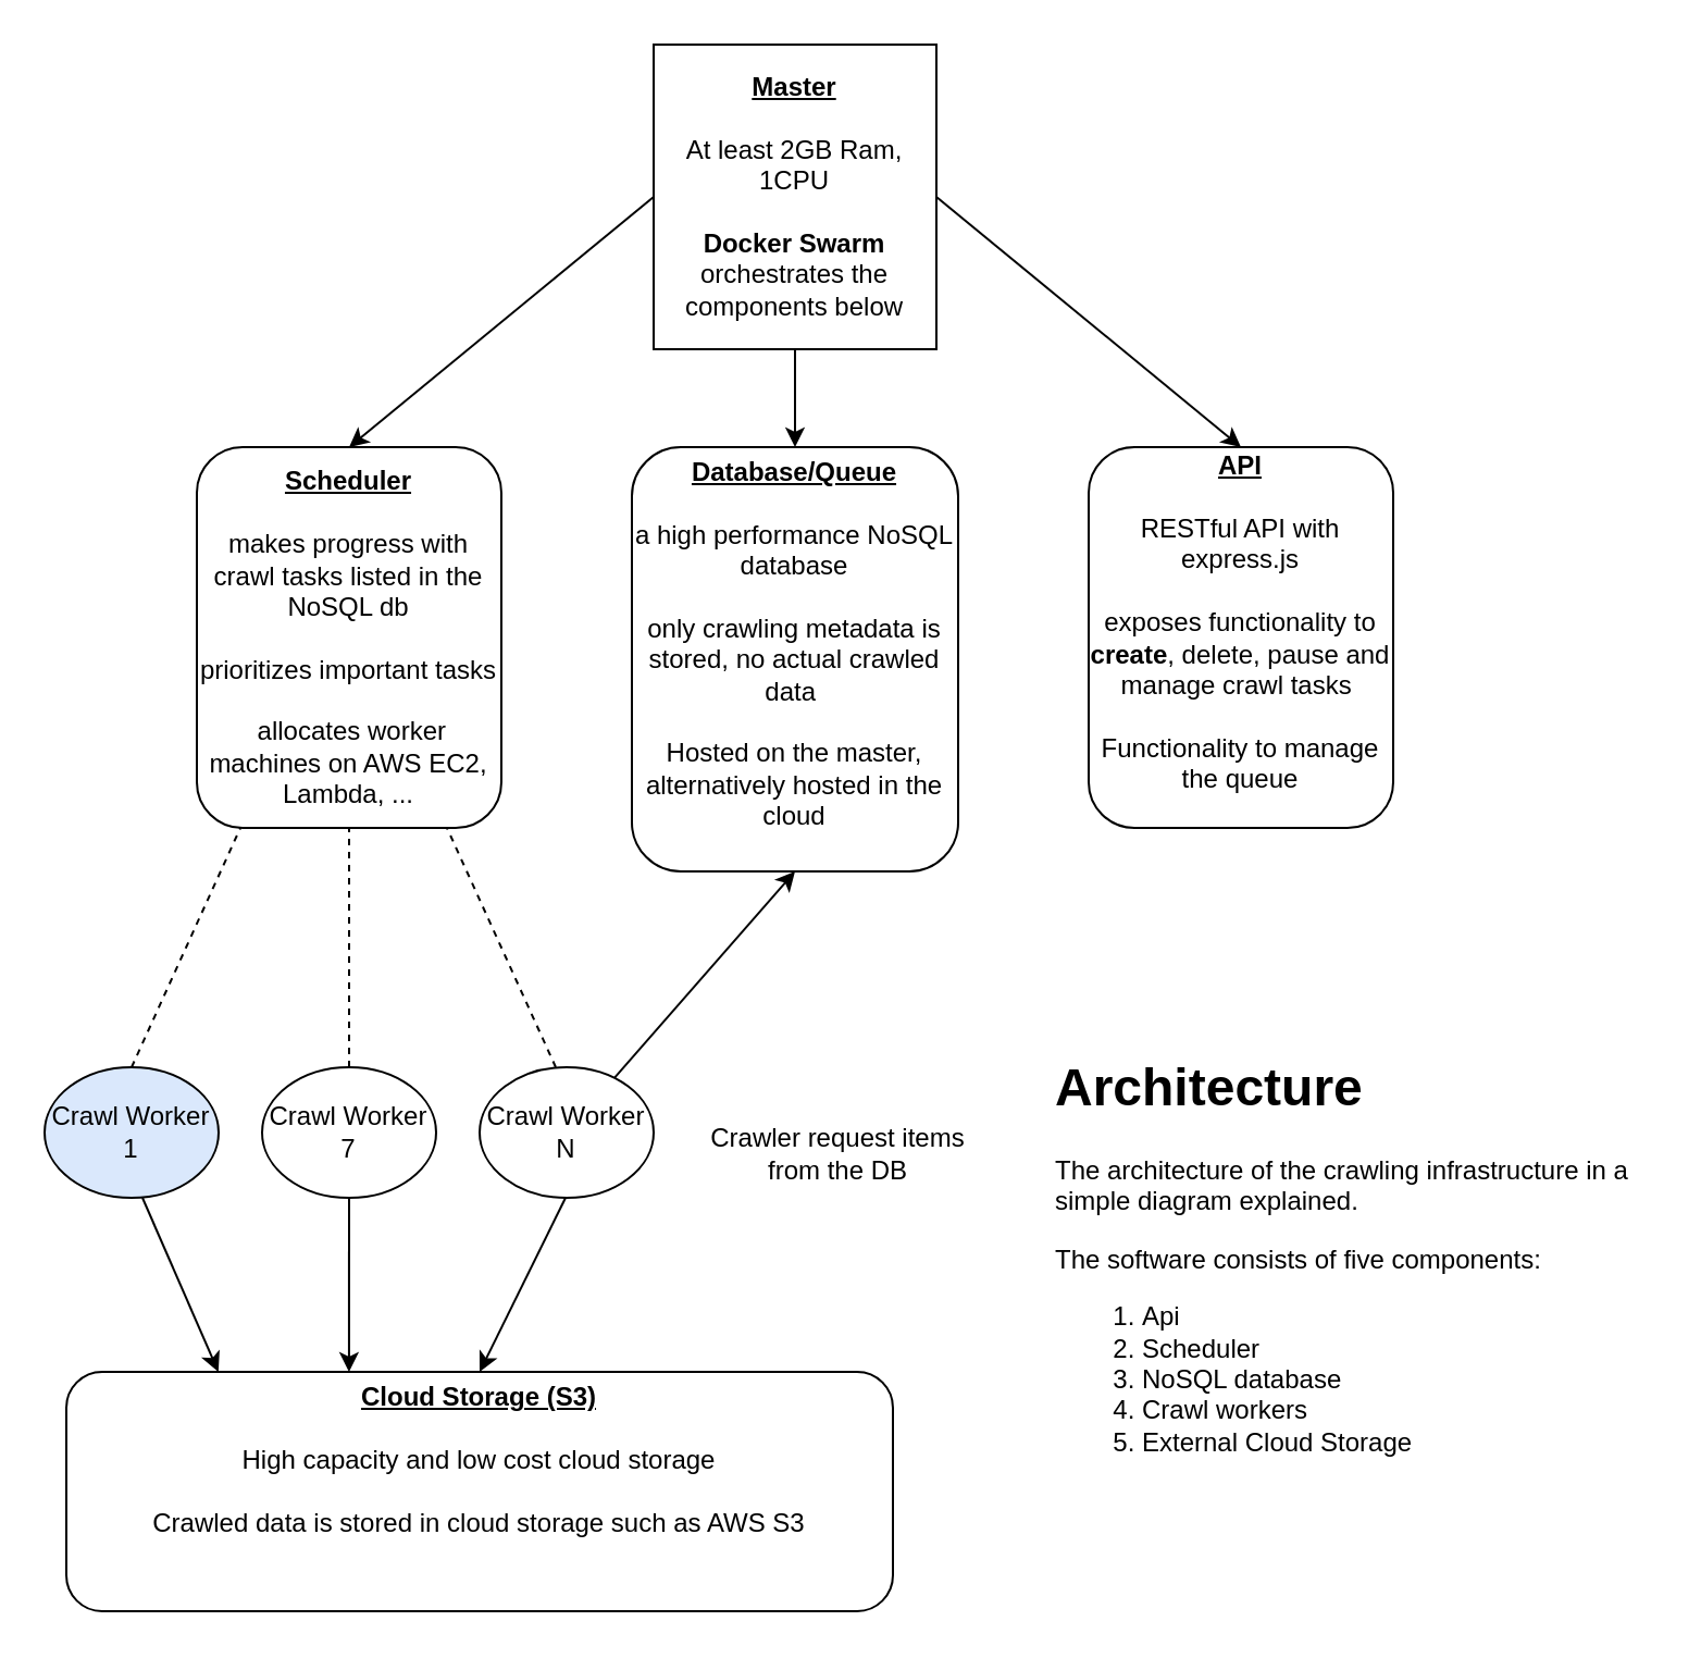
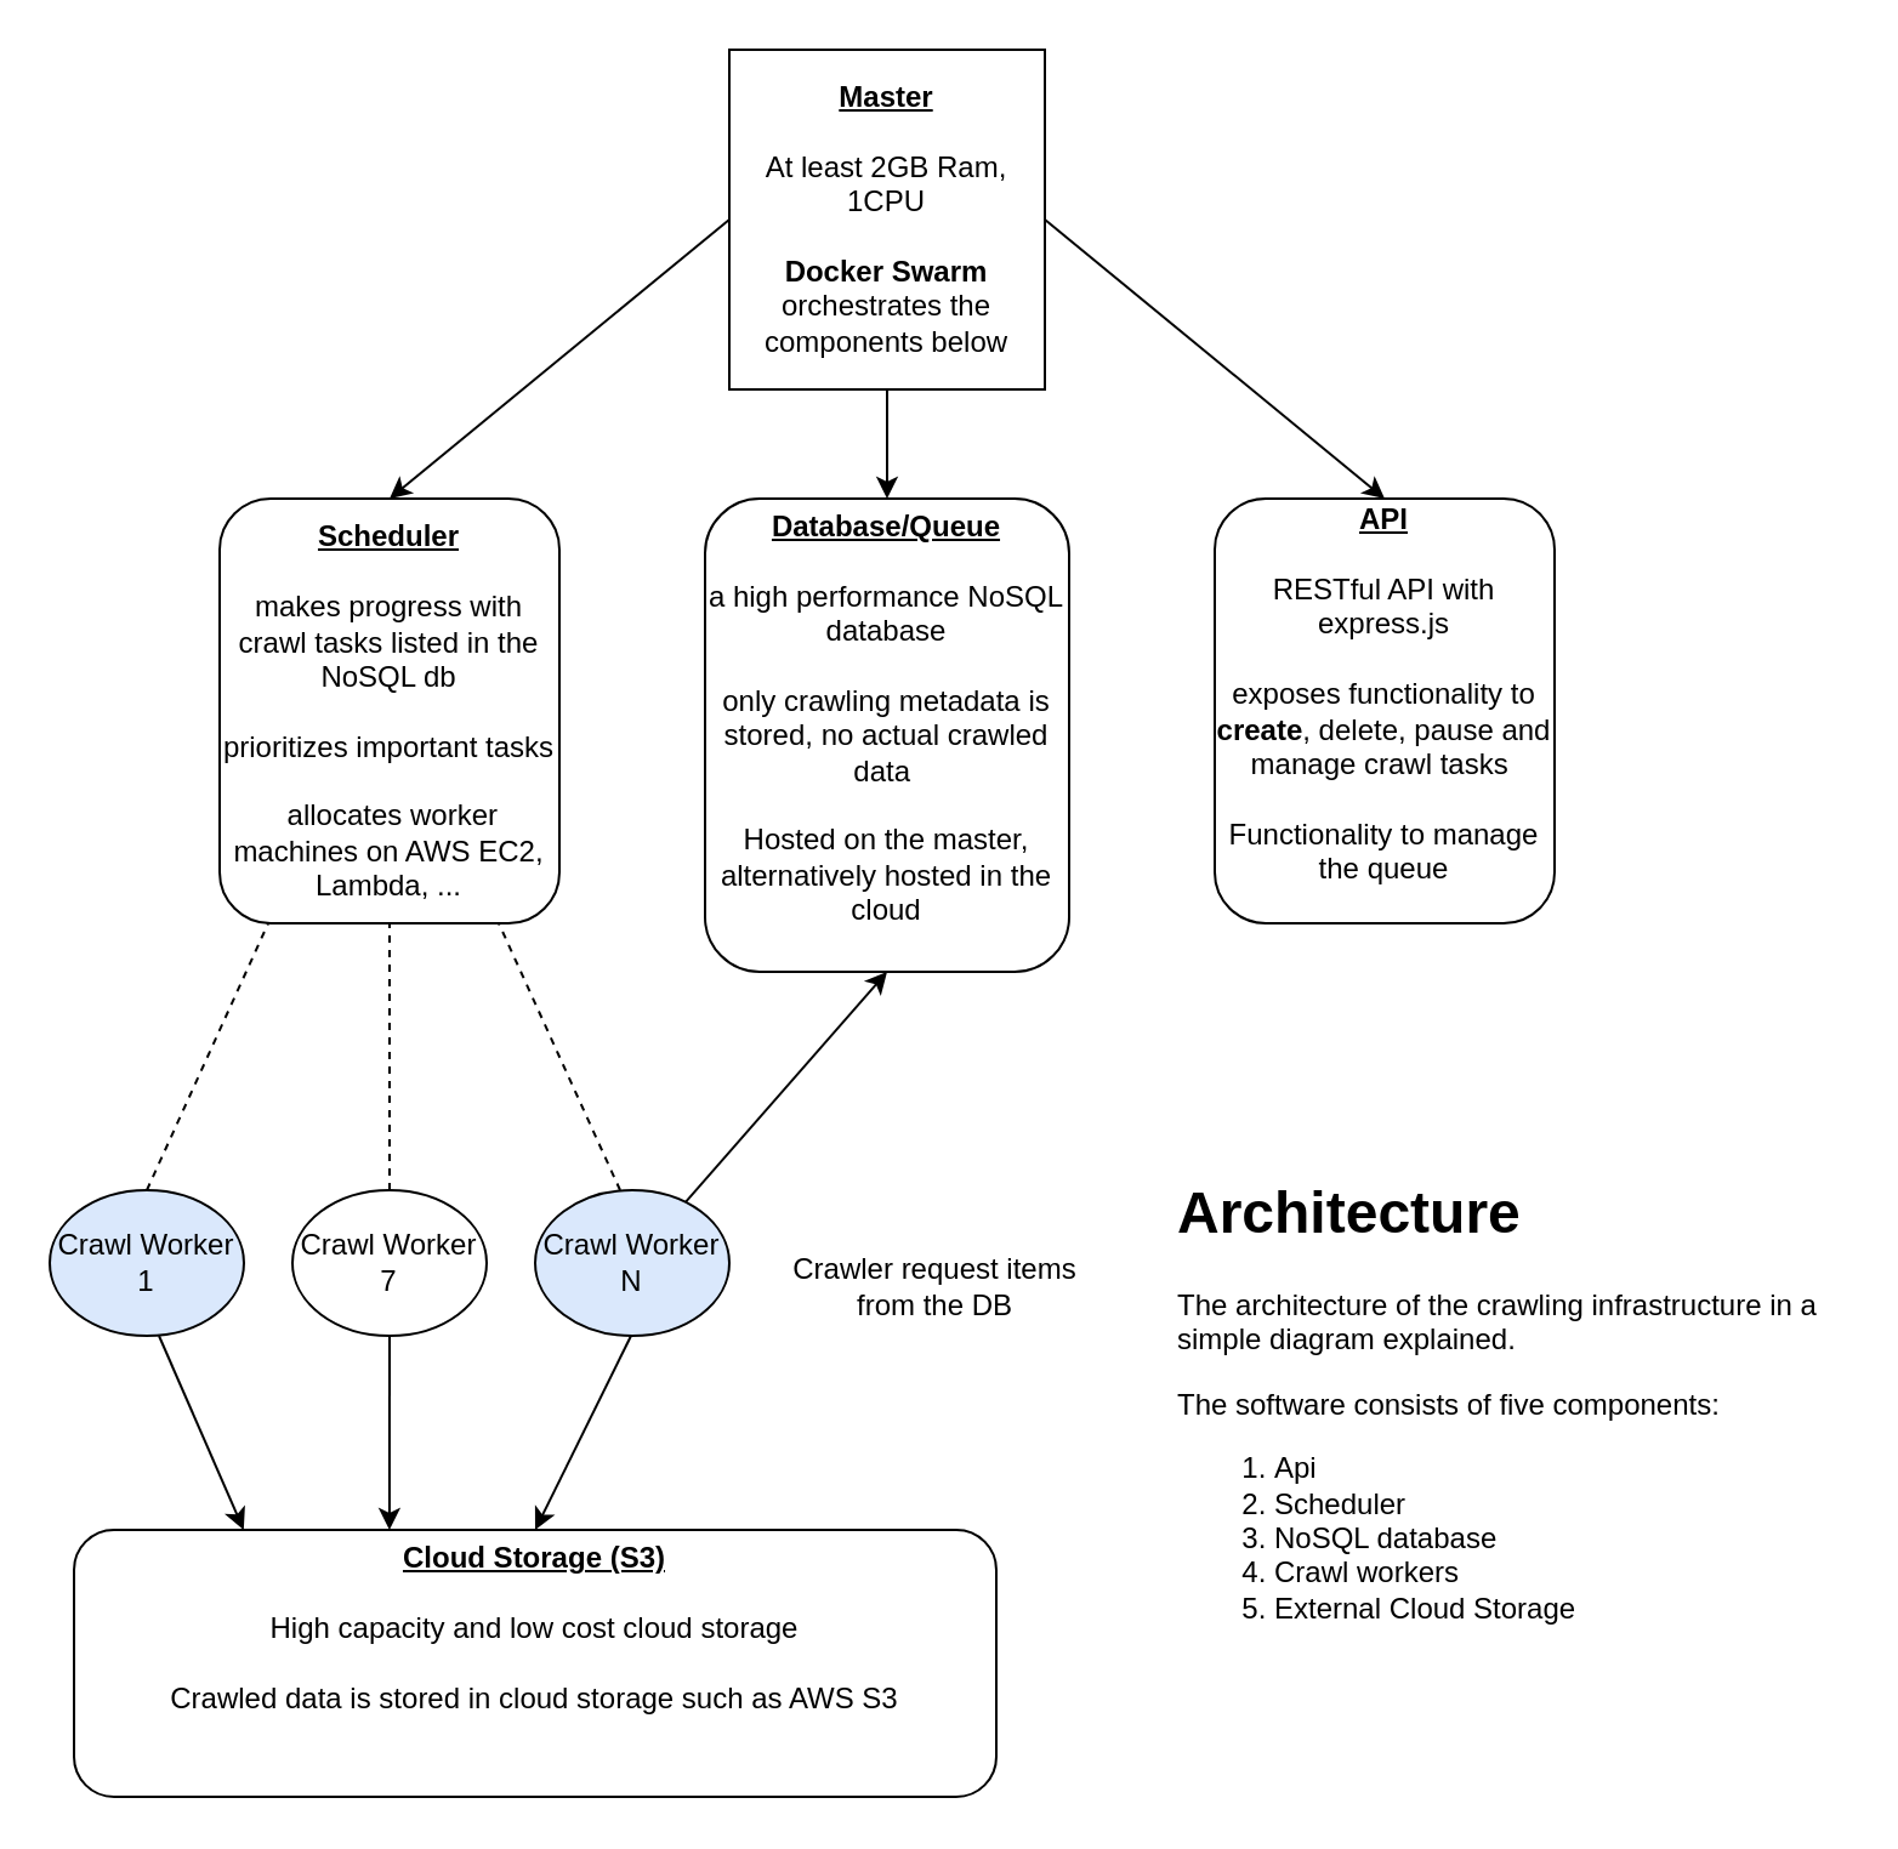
- <mxCell id="14" value="Crawl Worker N" style="ellipse;whiteSpace=wrap;html=1;" vertex="1" parent="1"><mxGeometry x="220" y="490" width="80" height="60" as="geometry" /></mxCell>
+ <mxCell id="14" value="Crawl Worker N" style="ellipse;whiteSpace=wrap;html=1;fillColor=#dae8fc;" vertex="1" parent="1"><mxGeometry x="220" y="490" width="80" height="60" as="geometry" /></mxCell>
